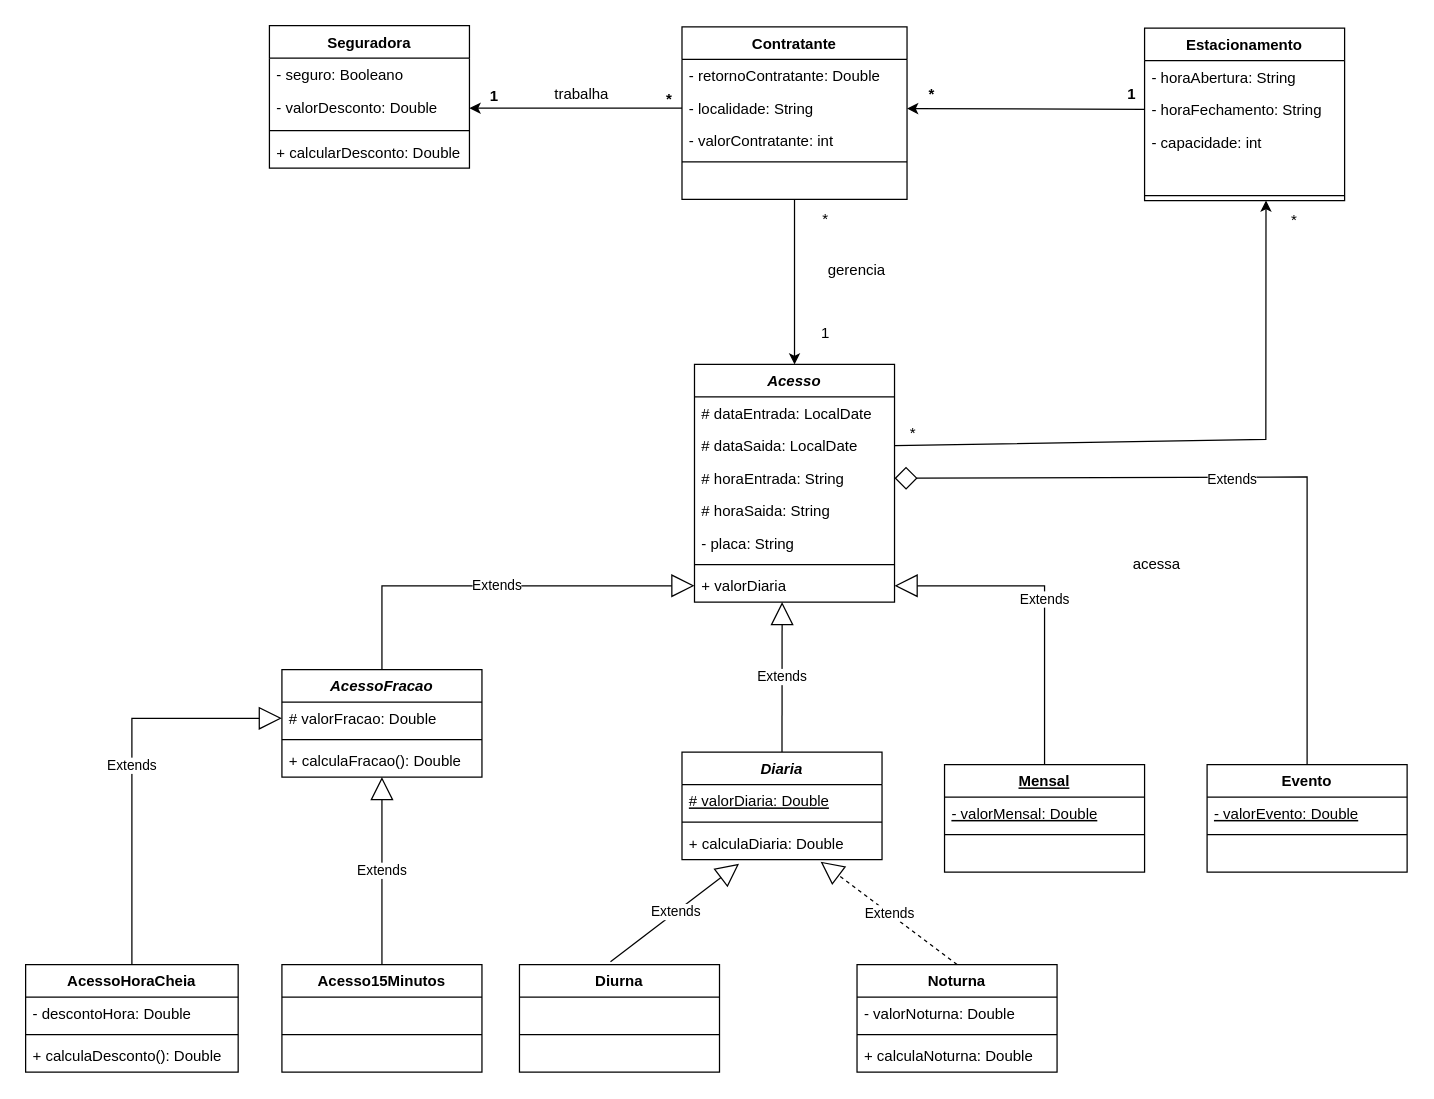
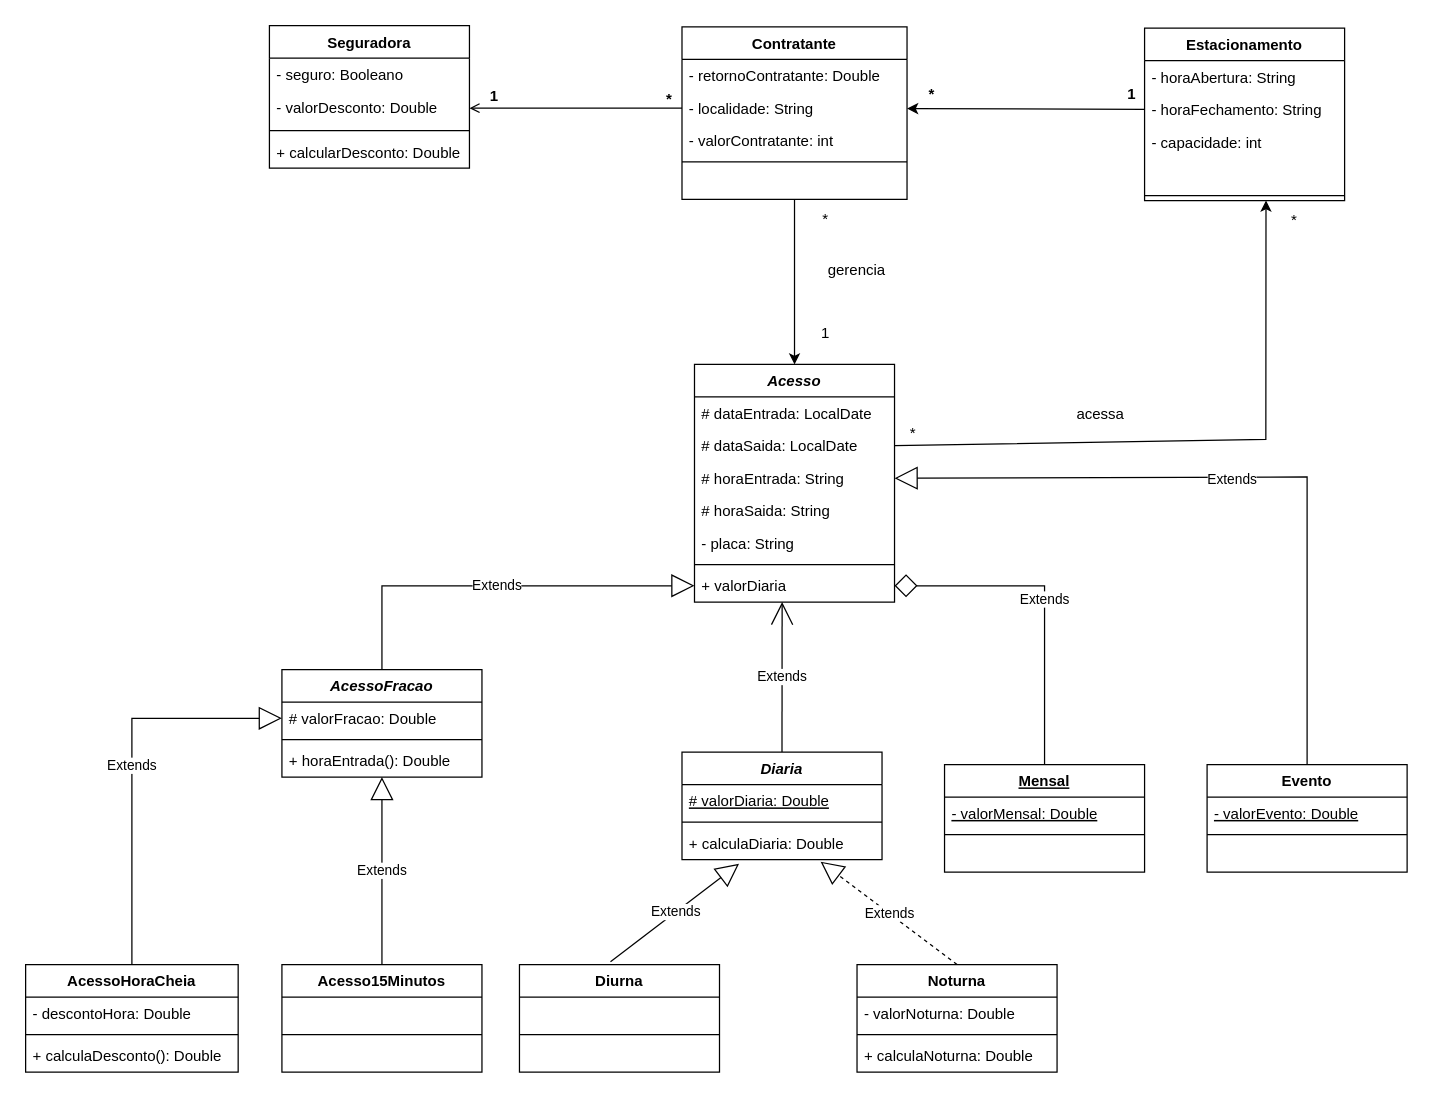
- <mxCell id="61" value="trabalha" style="text;align=center;fontStyle=0;verticalAlign=middle;spacingLeft=3;spacingRight=3;strokeColor=none;rotatable=0;points=[[0,0.5],[1,0.5]];portConstraint=eastwest;" parent="1" vertex="1"><mxGeometry x="435" y="61" width="60" height="26" as="geometry" /></mxCell>
- <mxCell id="59" value="" style="endArrow=classic;html=1;rounded=0;entryX=1;entryY=0.5;entryDx=0;entryDy=0;exitX=0;exitY=0.5;exitDx=0;exitDy=0;" parent="1" source="10" target="28" edge="1"><mxGeometry width="50" height="50" relative="1" as="geometry"><mxPoint x="545" y="199" as="sourcePoint" /><mxPoint x="407.52" y="199.56" as="targetPoint" /></mxGeometry></mxCell>
+ <mxCell id="59" value="" style="endArrow=open;html=1;rounded=0;entryX=1;entryY=0.5;entryDx=0;entryDy=0;exitX=0;exitY=0.5;exitDx=0;exitDy=0;" parent="1" source="10" target="28" edge="1"><mxGeometry width="50" height="50" relative="1" as="geometry"><mxPoint x="545" y="199" as="sourcePoint" /><mxPoint x="407.52" y="199.56" as="targetPoint" /></mxGeometry></mxCell>
- <mxCell id="42" value="Extends" style="endArrow=diamond;endSize=16;endFill=0;html=1;rounded=0;entryX=1;entryY=0.5;entryDx=0;entryDy=0;exitX=0.5;exitY=0;exitDx=0;exitDy=0;" parent="1" source="74" target="34" edge="1"><mxGeometry x="0.035" y="2" width="160" relative="1" as="geometry"><mxPoint x="1055" y="601" as="sourcePoint" /><mxPoint x="725" y="481" as="targetPoint" /><Array as="points"><mxPoint x="1045" y="381" /></Array><mxPoint as="offset" /></mxGeometry></mxCell>
+ <mxCell id="42" value="Extends" style="endArrow=block;endSize=16;endFill=0;html=1;rounded=0;entryX=1;entryY=0.5;entryDx=0;entryDy=0;exitX=0.5;exitY=0;exitDx=0;exitDy=0;" parent="1" source="74" target="34" edge="1"><mxGeometry x="0.035" y="2" width="160" relative="1" as="geometry"><mxPoint x="1055" y="601" as="sourcePoint" /><mxPoint x="725" y="481" as="targetPoint" /><Array as="points"><mxPoint x="1045" y="381" /></Array><mxPoint as="offset" /></mxGeometry></mxCell>
- <mxCell id="68" value="acessa" style="text;align=center;fontStyle=0;verticalAlign=middle;spacingLeft=3;spacingRight=3;strokeColor=none;rotatable=0;points=[[0,0.5],[1,0.5]];portConstraint=eastwest;" parent="1" vertex="1"><mxGeometry x="890" y="436" width="70" height="28" as="geometry" /></mxCell>
+ <mxCell id="68" value="acessa" style="text;align=center;fontStyle=0;verticalAlign=middle;spacingLeft=3;spacingRight=3;strokeColor=none;rotatable=0;points=[[0,0.5],[1,0.5]];portConstraint=eastwest;" parent="1" vertex="1"><mxGeometry x="845" y="316" width="70" height="28" as="geometry" /></mxCell>
- <mxCell id="41" value="Extends" style="endArrow=block;endSize=16;endFill=0;html=1;rounded=0;entryX=1;entryY=0.5;entryDx=0;entryDy=0;exitX=0.5;exitY=0;exitDx=0;exitDy=0;" parent="1" source="78" target="38" edge="1"><mxGeometry width="160" relative="1" as="geometry"><mxPoint x="845" y="601" as="sourcePoint" /><mxPoint x="725" y="521" as="targetPoint" /><Array as="points"><mxPoint x="835" y="468" /></Array></mxGeometry></mxCell>
+ <mxCell id="41" value="Extends" style="endArrow=diamond;endSize=16;endFill=0;html=1;rounded=0;entryX=1;entryY=0.5;entryDx=0;entryDy=0;exitX=0.5;exitY=0;exitDx=0;exitDy=0;" parent="1" source="78" target="38" edge="1"><mxGeometry width="160" relative="1" as="geometry"><mxPoint x="845" y="601" as="sourcePoint" /><mxPoint x="725" y="521" as="targetPoint" /><Array as="points"><mxPoint x="835" y="468" /></Array></mxGeometry></mxCell>
- <mxCell id="40" value="Extends" style="endArrow=block;endSize=16;endFill=0;html=1;rounded=0;exitX=0.5;exitY=0;exitDx=0;exitDy=0;entryX=0.438;entryY=1;entryDx=0;entryDy=0;entryPerimeter=0;" parent="1" source="14" target="38" edge="1"><mxGeometry width="160" relative="1" as="geometry"><mxPoint x="625" y="491" as="sourcePoint" /><mxPoint x="625" y="511" as="targetPoint" /></mxGeometry></mxCell>
+ <mxCell id="40" value="Extends" style="endArrow=open;endSize=16;endFill=0;html=1;rounded=0;exitX=0.5;exitY=0;exitDx=0;exitDy=0;entryX=0.438;entryY=1;entryDx=0;entryDy=0;entryPerimeter=0;" parent="1" source="14" target="38" edge="1"><mxGeometry width="160" relative="1" as="geometry"><mxPoint x="625" y="491" as="sourcePoint" /><mxPoint x="625" y="511" as="targetPoint" /></mxGeometry></mxCell>
- <mxCell id="47" value="+ calculaFracao(): Double" style="text;strokeColor=none;fillColor=none;align=left;verticalAlign=top;spacingLeft=4;spacingRight=4;overflow=hidden;rotatable=0;points=[[0,0.5],[1,0.5]];portConstraint=eastwest;" parent="44" vertex="1"><mxGeometry y="60" width="160" height="26" as="geometry" /></mxCell>
+ <mxCell id="47" value="+ horaEntrada(): Double" style="text;strokeColor=none;fillColor=none;align=left;verticalAlign=top;spacingLeft=4;spacingRight=4;overflow=hidden;rotatable=0;points=[[0,0.5],[1,0.5]];portConstraint=eastwest;" parent="44" vertex="1"><mxGeometry y="60" width="160" height="26" as="geometry" /></mxCell>
